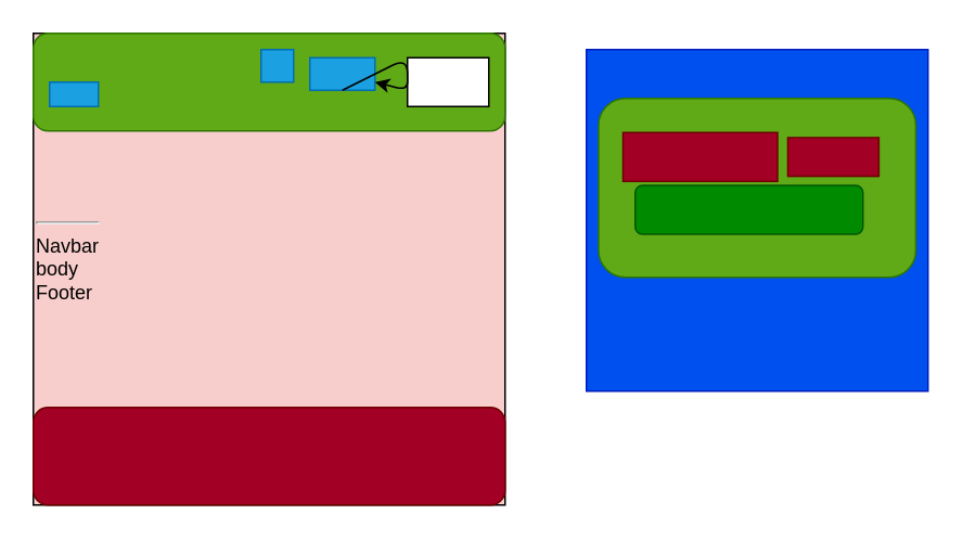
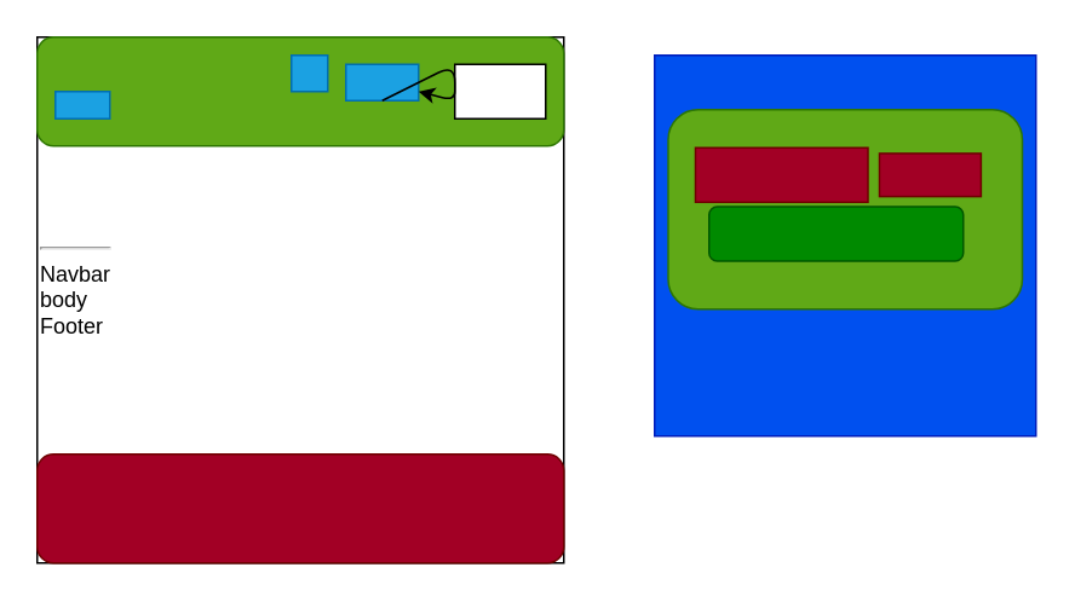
- <mxCell id="3" value="&lt;hr id=&quot;null&quot;&gt;Navbar&lt;br&gt;body&lt;br&gt;Footer&lt;br&gt;&lt;br&gt;" style="whiteSpace=wrap;html=1;aspect=fixed;fontFamily=Helvetica;align=left;fillColor=#f8cecc;" parent="2" vertex="1"><mxGeometry width="290" height="290" as="geometry" /></mxCell>
+ <mxCell id="3" value="&lt;hr id=&quot;null&quot;&gt;Navbar&lt;br&gt;body&lt;br&gt;Footer&lt;br&gt;&lt;br&gt;" style="whiteSpace=wrap;html=1;aspect=fixed;fontFamily=Helvetica;align=left;" parent="2" vertex="1"><mxGeometry width="290" height="290" as="geometry" /></mxCell>
